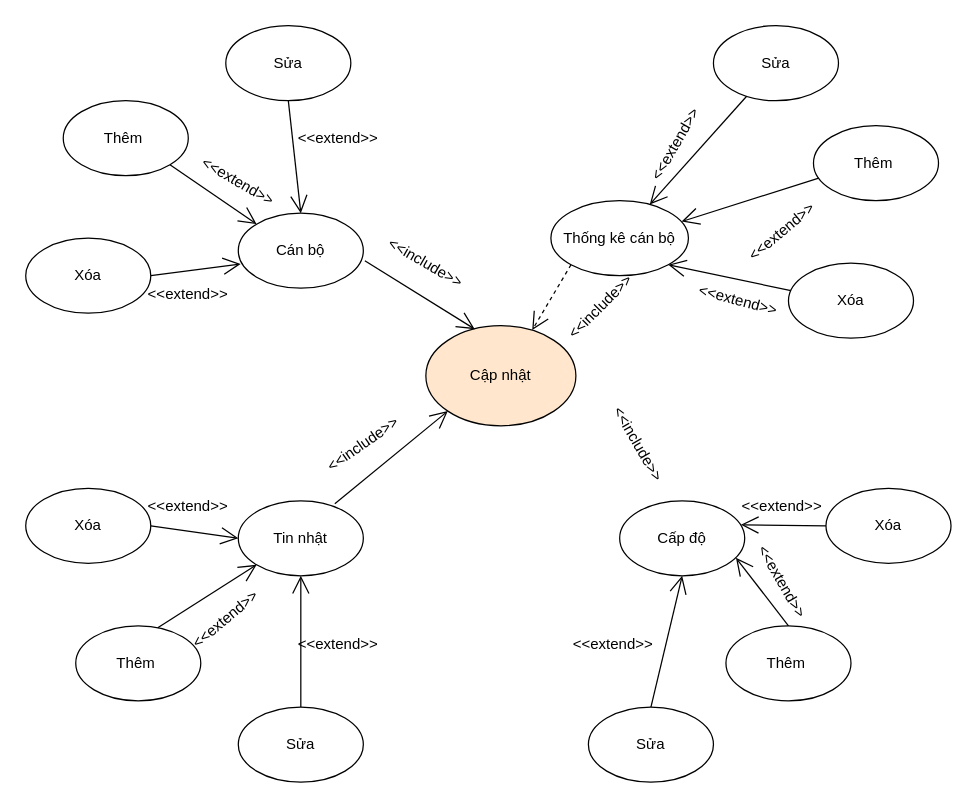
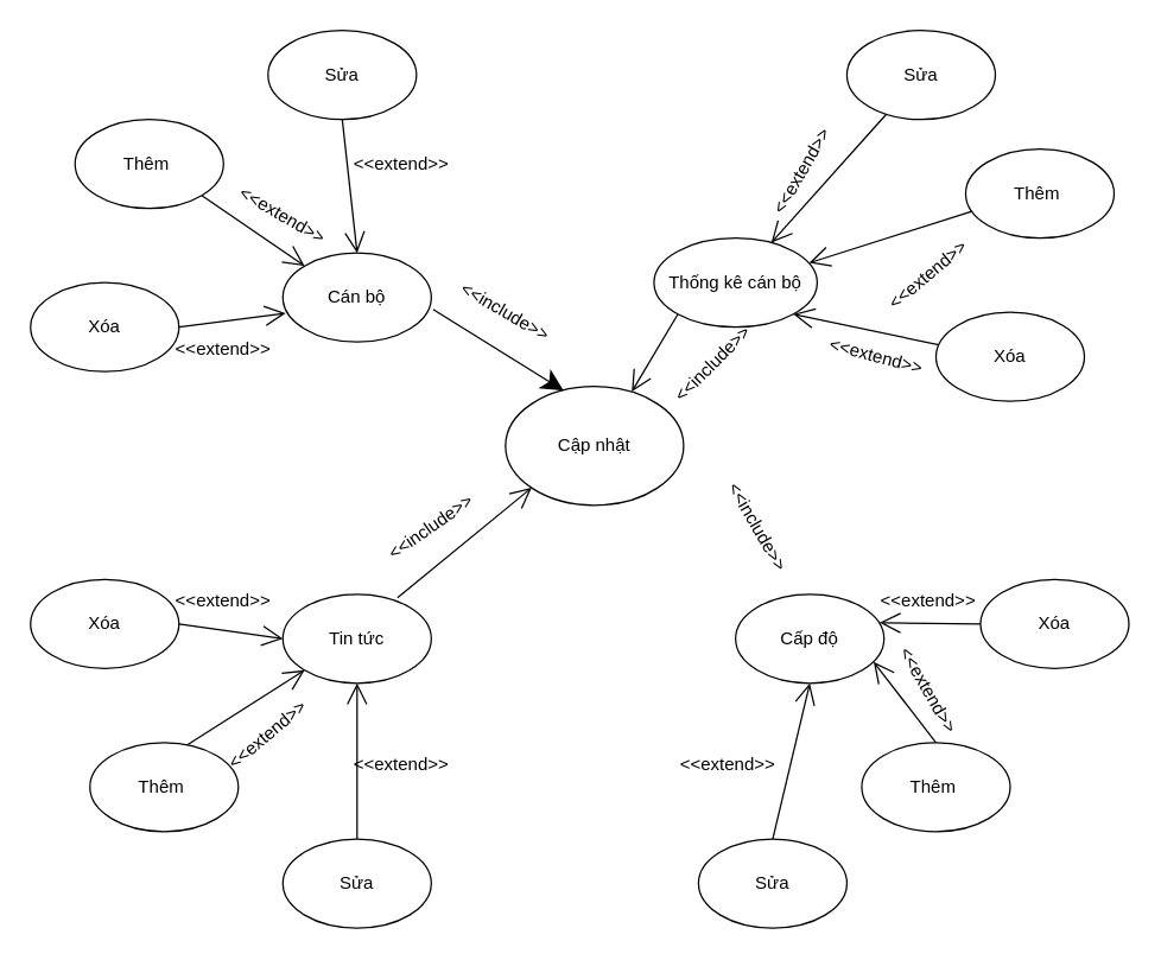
- <mxCell id="32" value="" style="endArrow=open;endFill=1;endSize=12;html=1;rounded=0;exitX=0;exitY=1;exitDx=0;exitDy=0;entryX=0.709;entryY=0.043;entryDx=0;entryDy=0;entryPerimeter=0;dashed=1;" parent="1" source="15" target="2" edge="1"><mxGeometry width="160" relative="1" as="geometry"><mxPoint x="270" y="250" as="sourcePoint" /><mxPoint x="430" y="260" as="targetPoint" /></mxGeometry></mxCell>
+ <mxCell id="32" value="" style="endArrow=open;endFill=1;endSize=12;html=1;rounded=0;exitX=0;exitY=1;exitDx=0;exitDy=0;entryX=0.709;entryY=0.043;entryDx=0;entryDy=0;entryPerimeter=0;" parent="1" source="15" target="2" edge="1"><mxGeometry width="160" relative="1" as="geometry"><mxPoint x="270" y="250" as="sourcePoint" /><mxPoint x="430" y="260" as="targetPoint" /></mxGeometry></mxCell>
- <mxCell id="33" value="" style="endArrow=open;endFill=1;endSize=12;html=1;rounded=0;exitX=1.012;exitY=0.633;exitDx=0;exitDy=0;exitPerimeter=0;entryX=0.326;entryY=0.034;entryDx=0;entryDy=0;entryPerimeter=0;" parent="1" source="3" target="2" edge="1"><mxGeometry width="160" relative="1" as="geometry"><mxPoint x="270" y="250" as="sourcePoint" /><mxPoint x="430" y="250" as="targetPoint" /></mxGeometry></mxCell>
+ <mxCell id="33" value="" style="endArrow=classic;endFill=1;endSize=12;html=1;rounded=0;exitX=1.012;exitY=0.633;exitDx=0;exitDy=0;exitPerimeter=0;entryX=0.326;entryY=0.034;entryDx=0;entryDy=0;entryPerimeter=0;" parent="1" source="3" target="2" edge="1"><mxGeometry width="160" relative="1" as="geometry"><mxPoint x="270" y="250" as="sourcePoint" /><mxPoint x="430" y="250" as="targetPoint" /></mxGeometry></mxCell>
- <mxCell id="2" value="Cập nhật" style="ellipse;whiteSpace=wrap;html=1;fillColor=#ffe6cc;" parent="1" vertex="1"><mxGeometry x="340" y="260" width="120" height="80" as="geometry" /></mxCell>
+ <mxCell id="2" value="Cập nhật" style="ellipse;whiteSpace=wrap;html=1;" parent="1" vertex="1"><mxGeometry x="340" y="260" width="120" height="80" as="geometry" /></mxCell>
- <mxCell id="11" value="Tin nhật" style="ellipse;whiteSpace=wrap;html=1;" parent="1" vertex="1"><mxGeometry x="190" y="400" width="100" height="60" as="geometry" /></mxCell>
+ <mxCell id="11" value="Tin tức" style="ellipse;whiteSpace=wrap;html=1;" parent="1" vertex="1"><mxGeometry x="190" y="400" width="100" height="60" as="geometry" /></mxCell>
